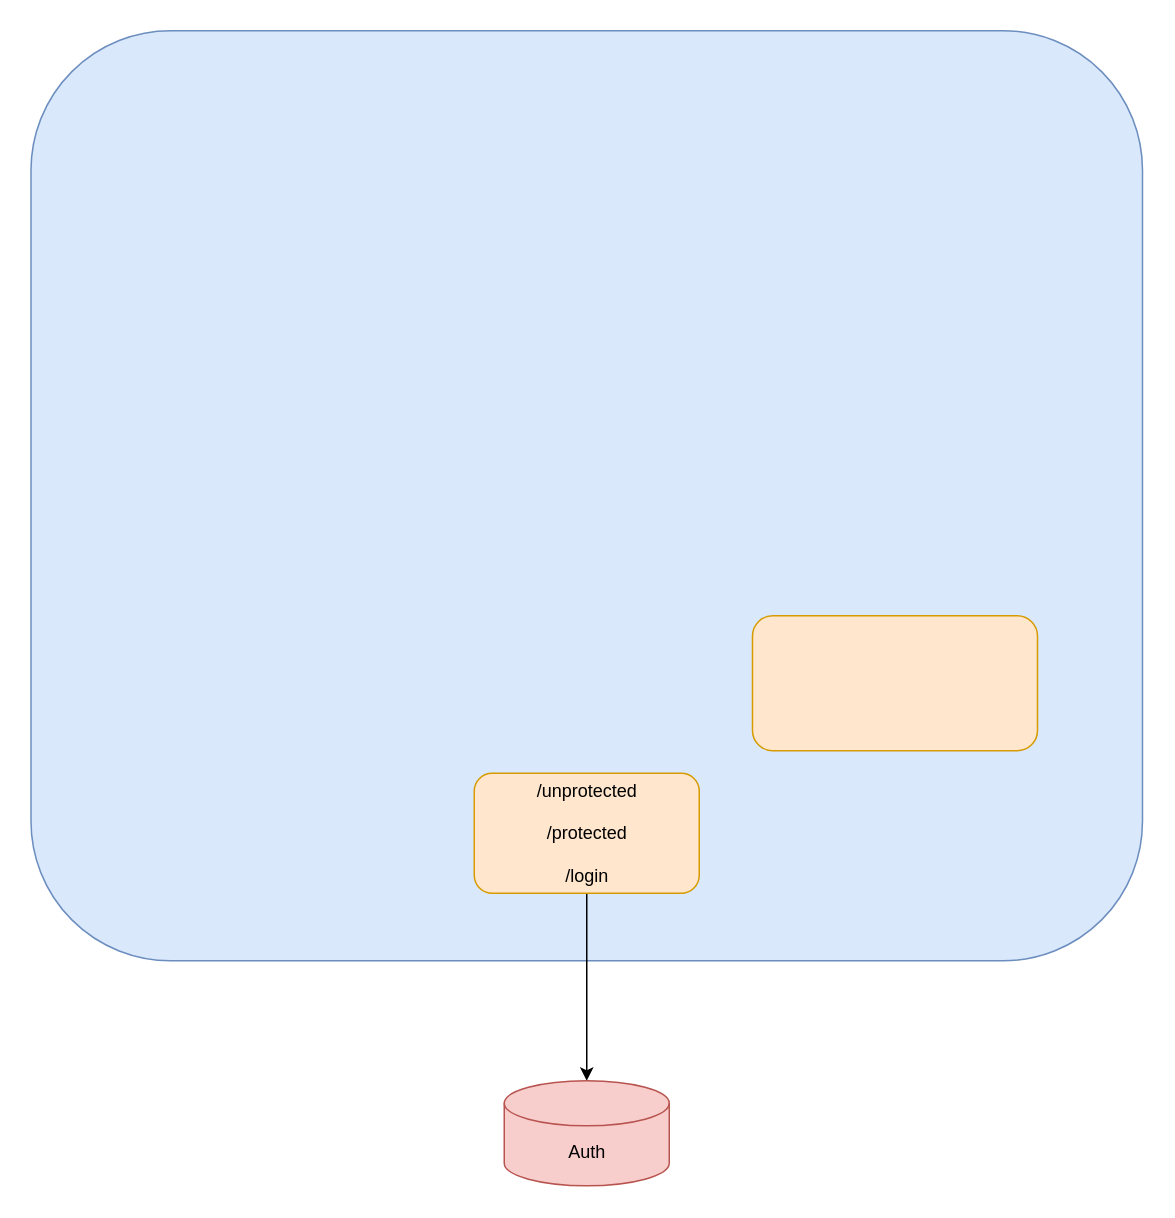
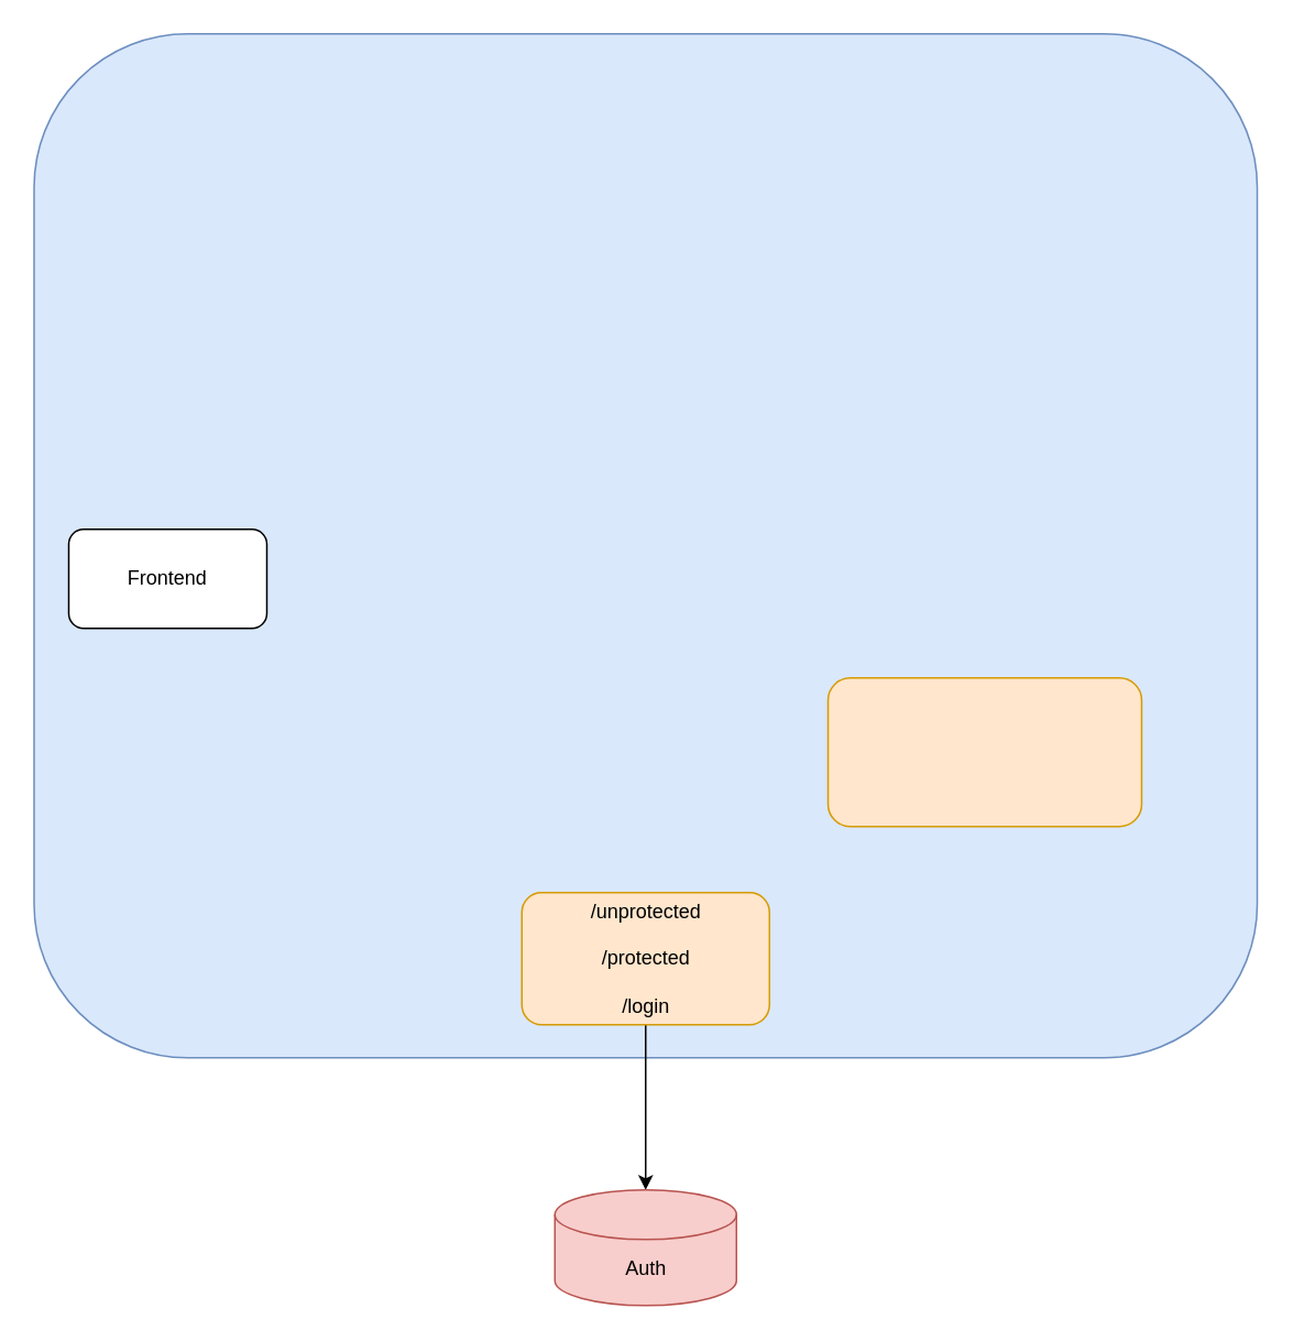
+ <mxCell id="3" value="Frontend" style="rounded=1;whiteSpace=wrap;html=1;" vertex="1" parent="1"><mxGeometry x="41" y="320" width="120" height="60" as="geometry" /></mxCell>
- <mxCell id="5" value="/unprotected&lt;br&gt;&lt;br&gt;/protected&lt;br&gt;&lt;br&gt;/login&lt;br&gt;" style="rounded=1;whiteSpace=wrap;html=1;fillColor=#ffe6cc;strokeColor=#d79b00;" vertex="1" parent="1"><mxGeometry x="315.5" y="515" width="150" height="80" as="geometry" /></mxCell>
+ <mxCell id="5" value="/unprotected&lt;br&gt;&lt;br&gt;/protected&lt;br&gt;&lt;br&gt;/login&lt;br&gt;" style="rounded=1;whiteSpace=wrap;html=1;fillColor=#ffe6cc;strokeColor=#d79b00;" vertex="1" parent="1"><mxGeometry x="315.5" y="540" width="150" height="80" as="geometry" /></mxCell>
